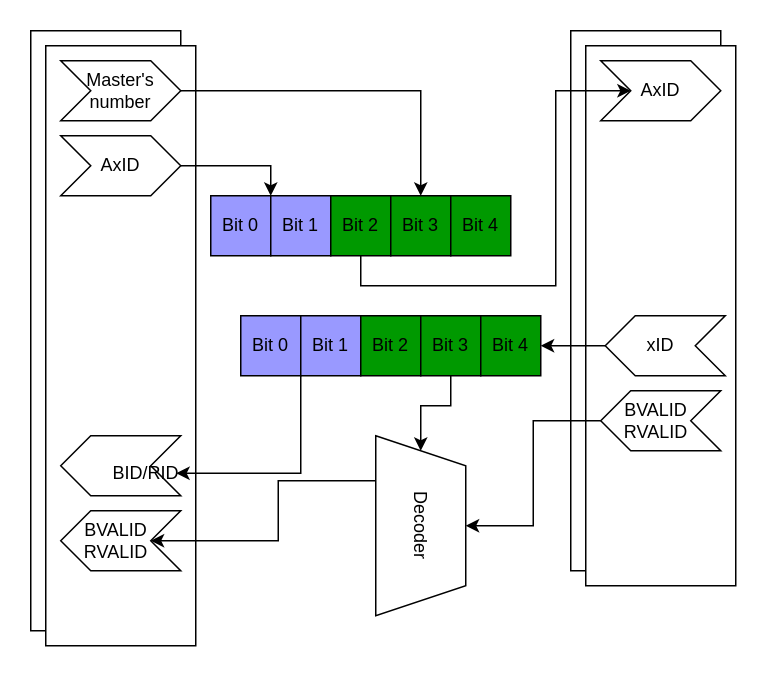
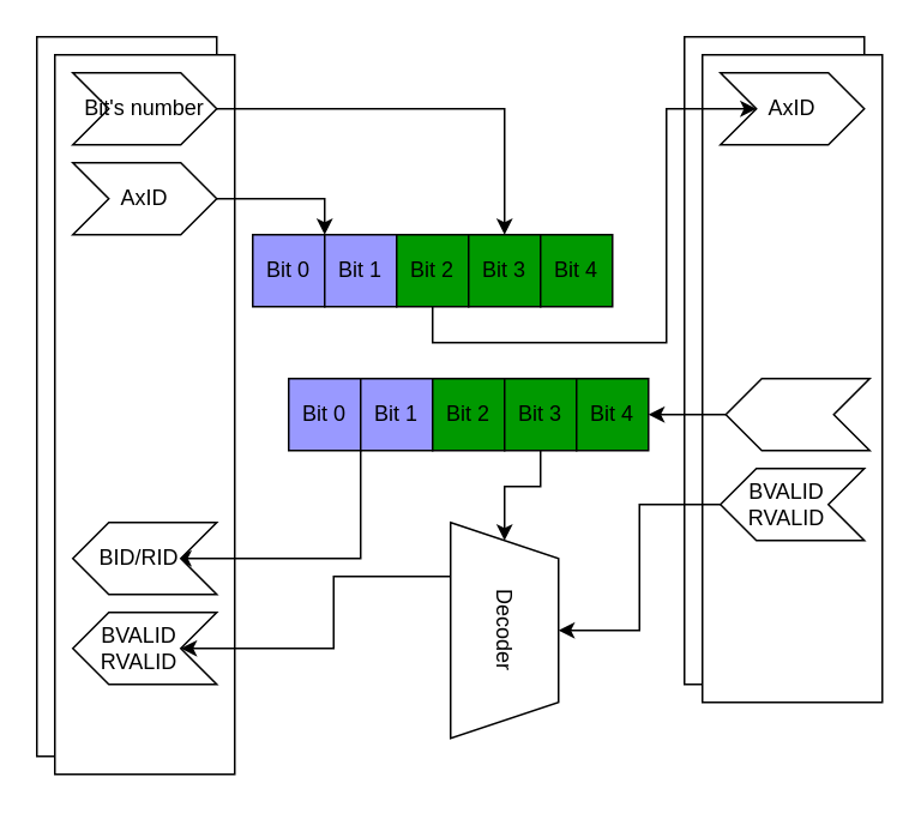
- <mxCell id="17" value="Master's number" style="shape=step;perimeter=stepPerimeter;whiteSpace=wrap;html=1;fixedSize=1;fillColor=#FFFFFF;" vertex="1" parent="1"><mxGeometry x="40" y="40" width="80" height="40" as="geometry" /></mxCell>
+ <mxCell id="17" value="Bit's number" style="shape=step;perimeter=stepPerimeter;whiteSpace=wrap;html=1;fixedSize=1;fillColor=#FFFFFF;" vertex="1" parent="1"><mxGeometry x="40" y="40" width="80" height="40" as="geometry" /></mxCell>
- <mxCell id="21" value="xID" style="text;html=1;strokeColor=none;fillColor=none;align=center;verticalAlign=middle;whiteSpace=wrap;rounded=0;" vertex="1" parent="1"><mxGeometry x="420" y="220" width="40" height="20" as="geometry" /></mxCell>
- <mxCell id="30" value="BID/RID" style="text;html=1;strokeColor=none;fillColor=none;align=center;verticalAlign=middle;whiteSpace=wrap;rounded=0;" vertex="1" parent="1"><mxGeometry x="77" y="305" width="40" height="20" as="geometry" /></mxCell>
+ <mxCell id="30" value="BID/RID" style="text;html=1;strokeColor=none;fillColor=none;align=center;verticalAlign=middle;whiteSpace=wrap;rounded=0;" vertex="1" parent="1"><mxGeometry x="57" y="300" width="40" height="20" as="geometry" /></mxCell>
